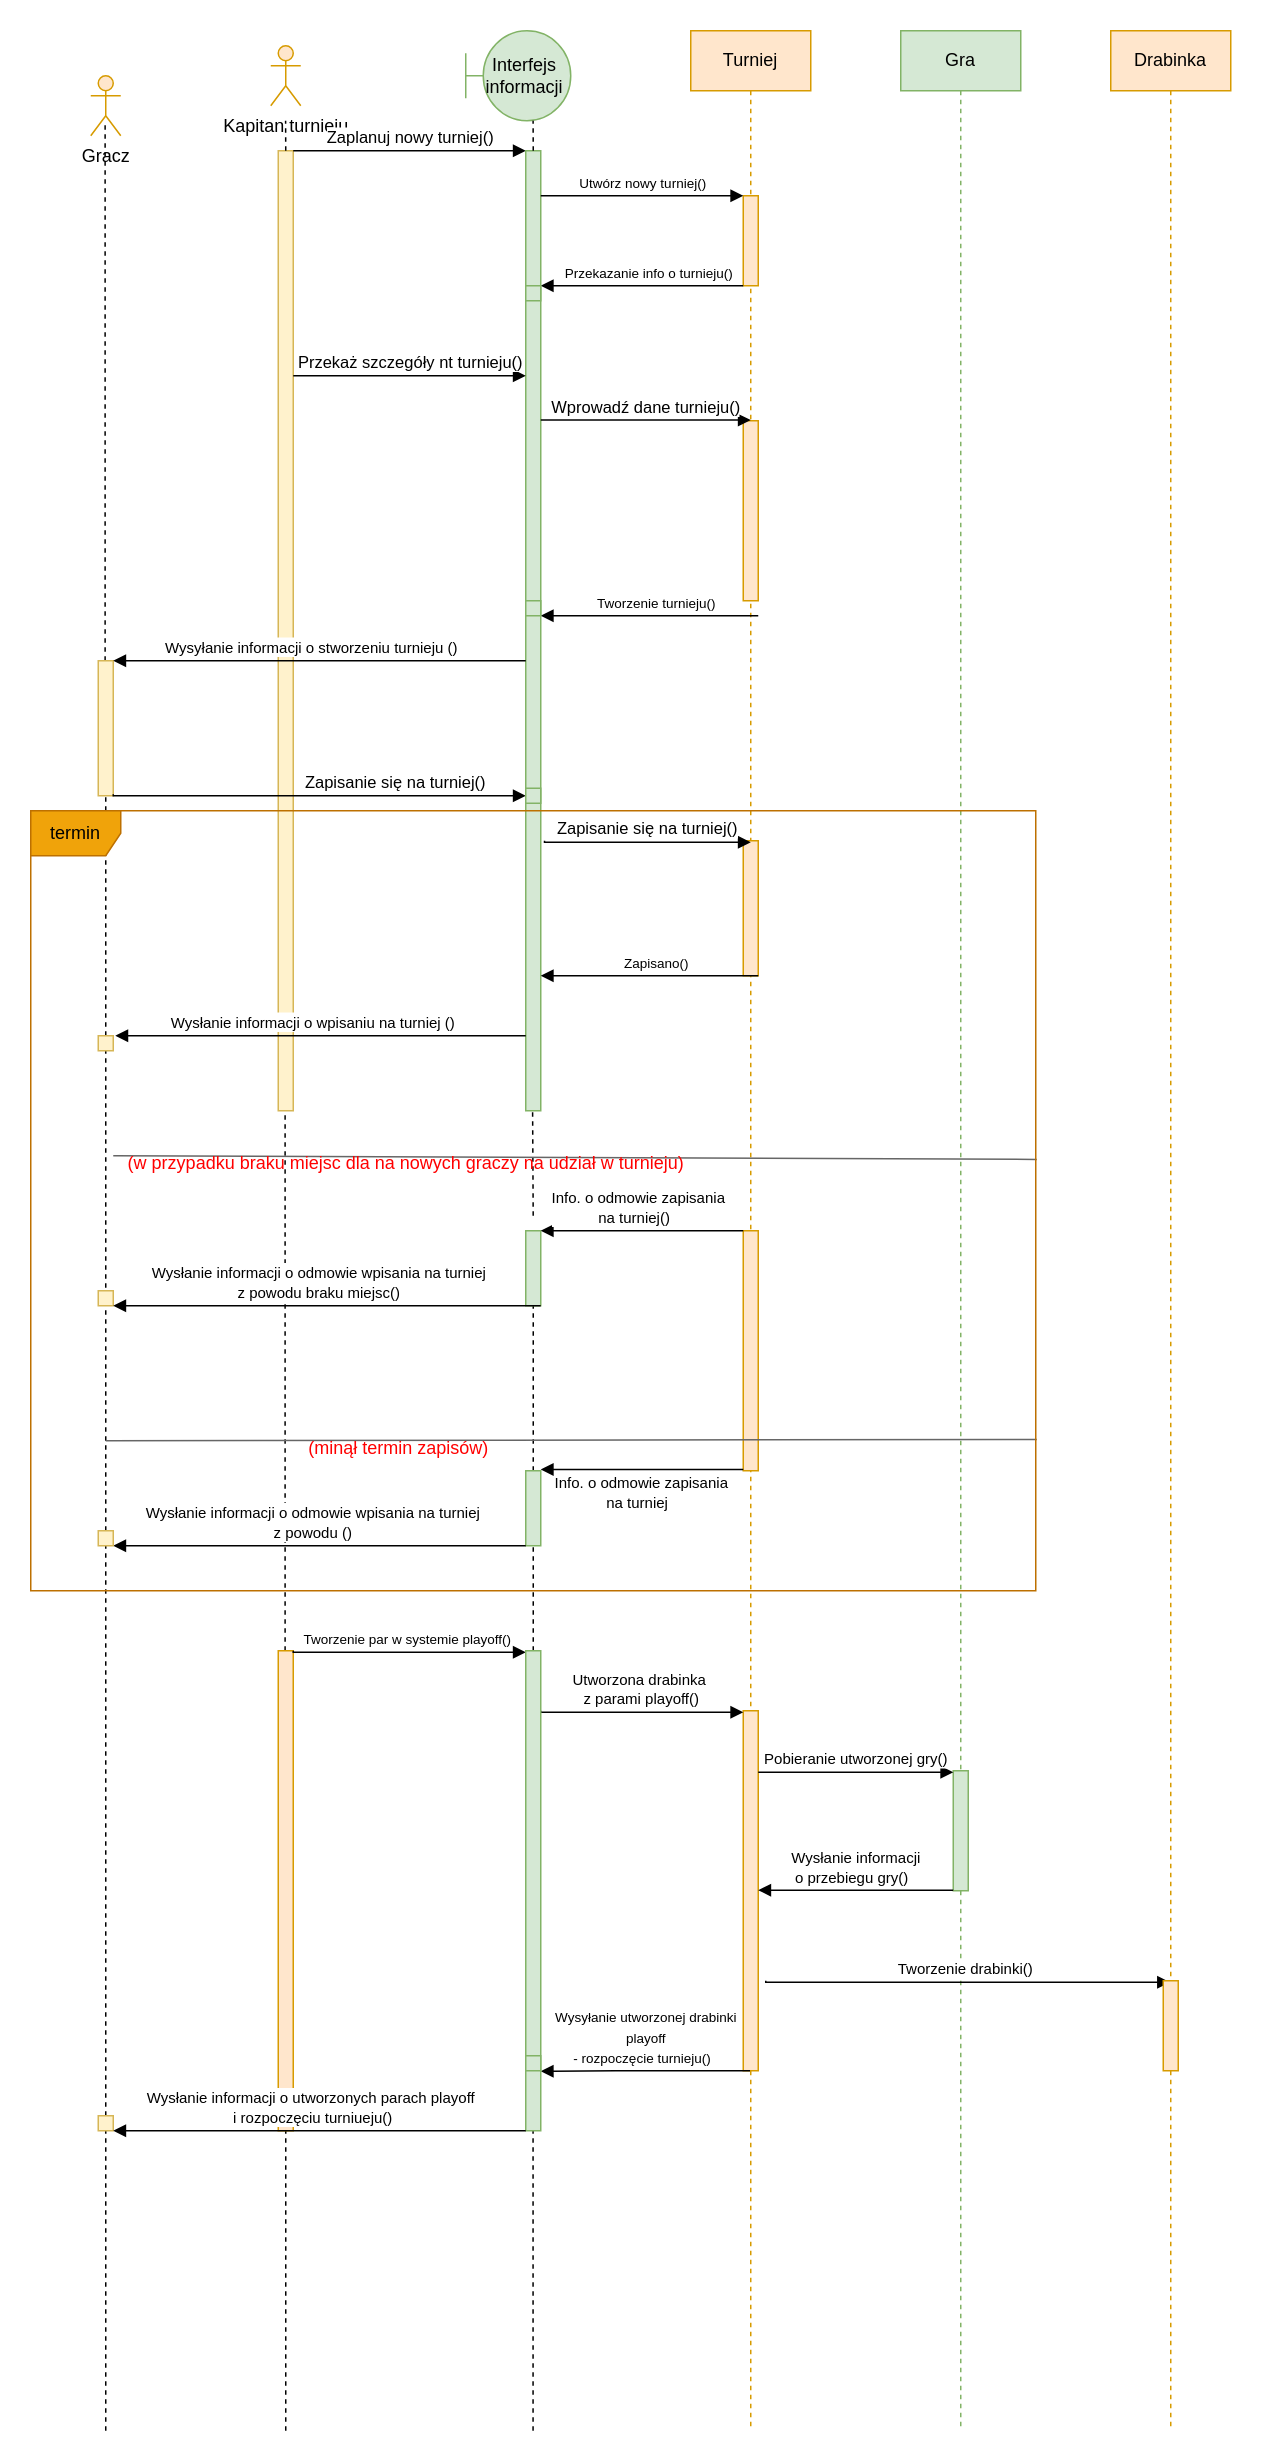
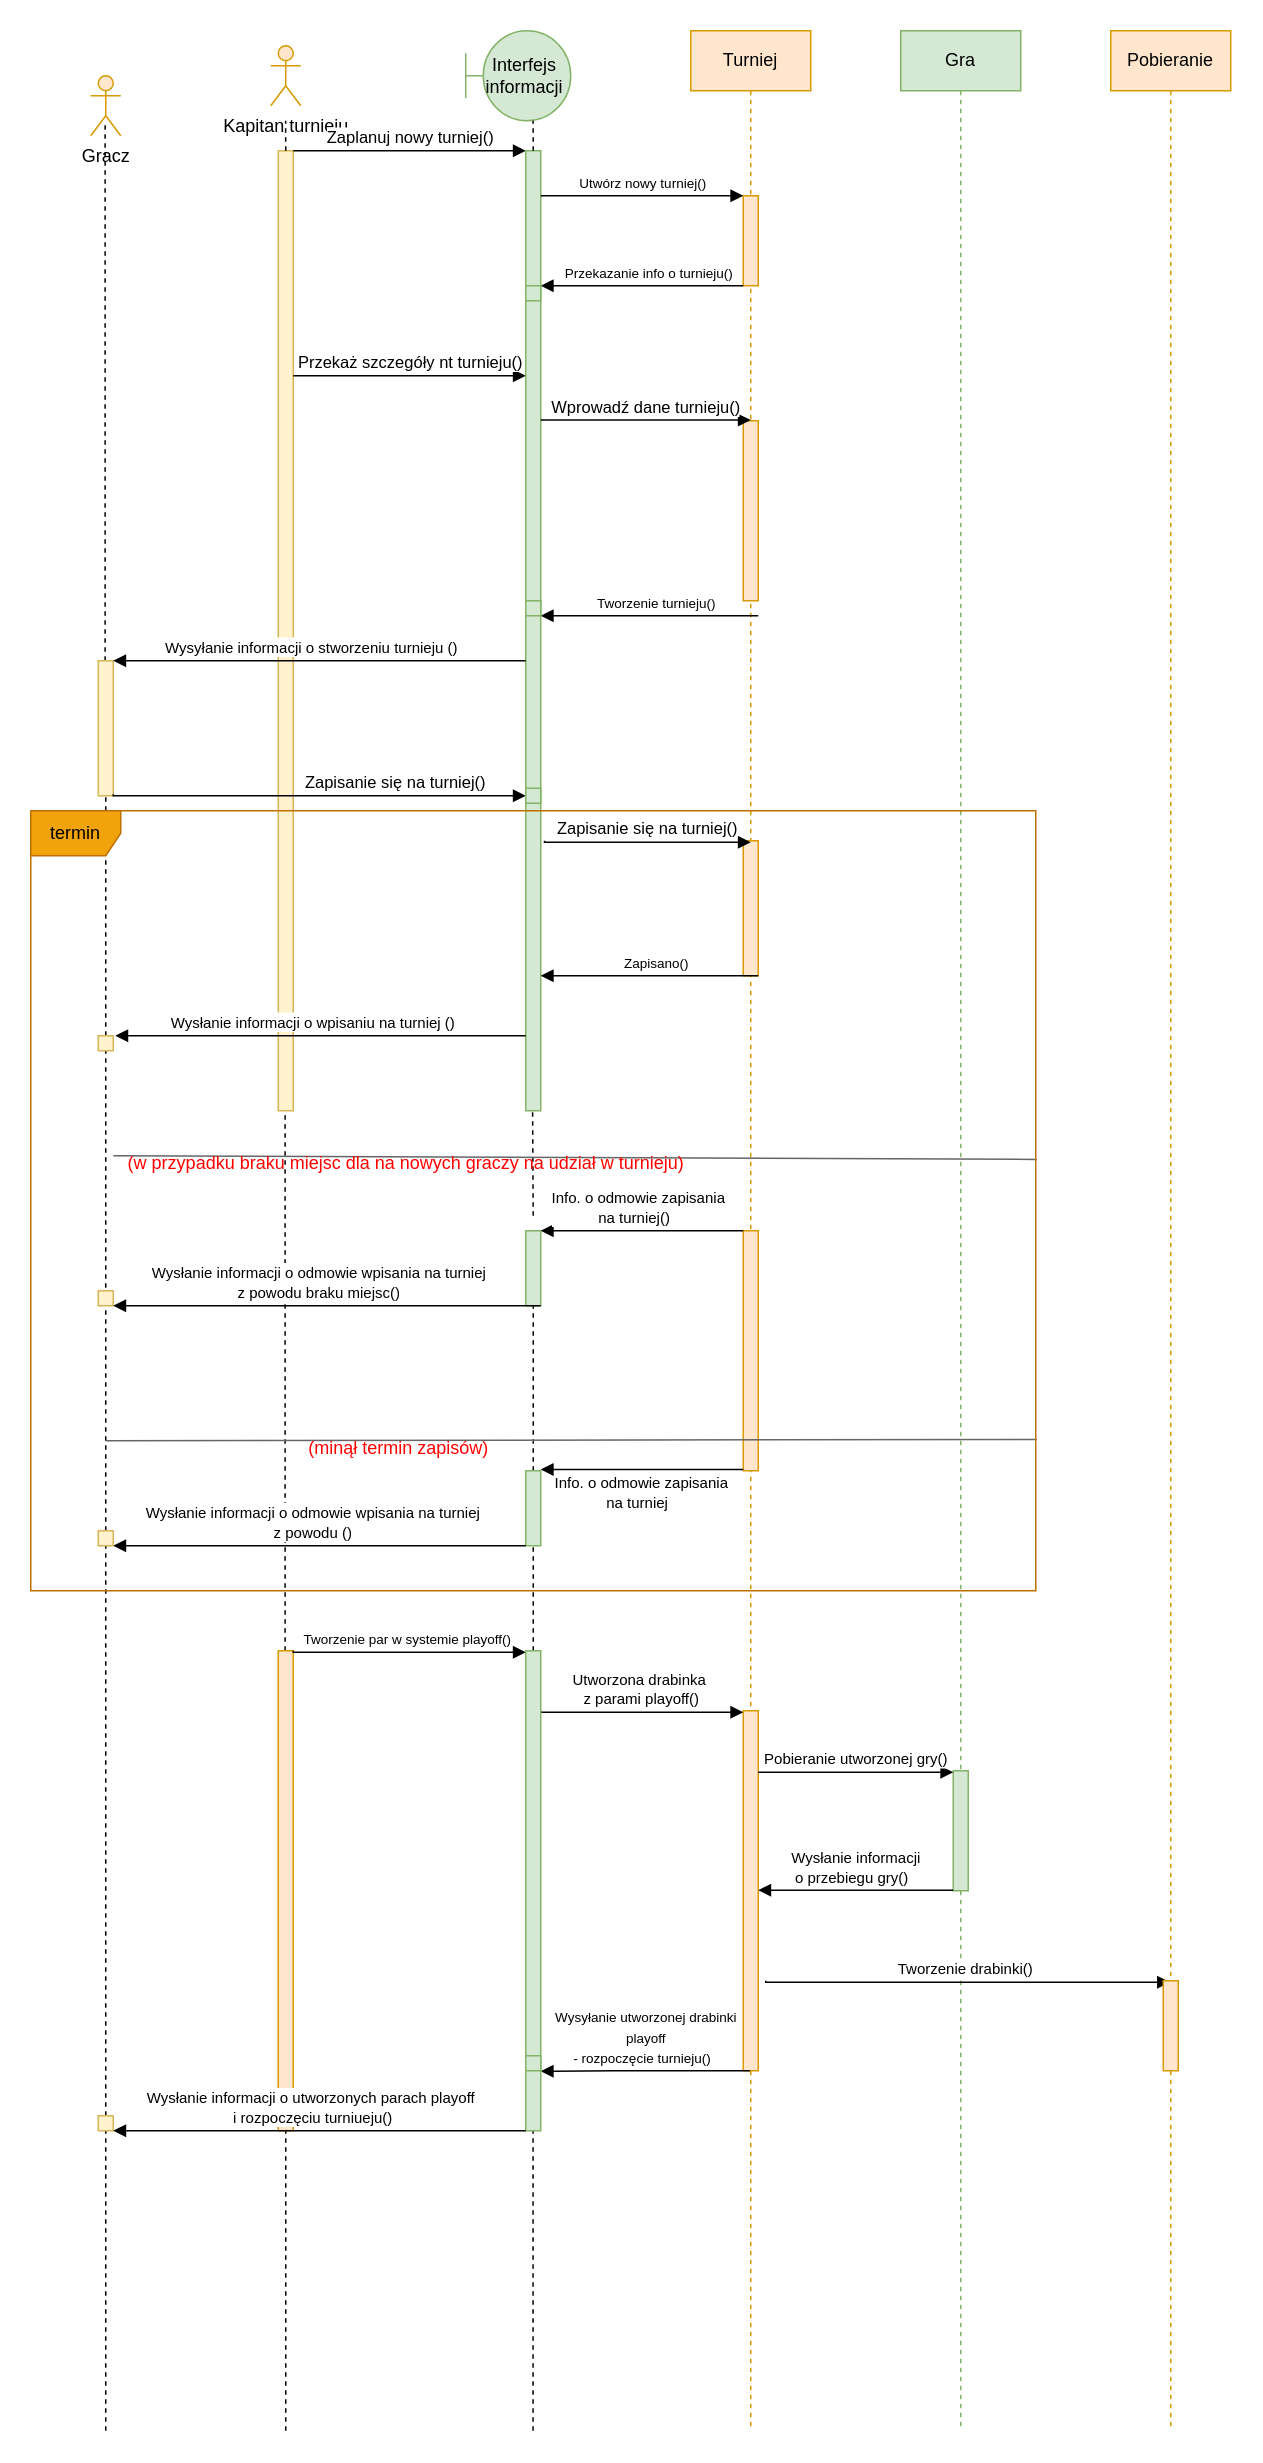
- <mxCell id="14" value="Drabinka" style="shape=umlLifeline;perimeter=lifelinePerimeter;whiteSpace=wrap;html=1;container=0;dropTarget=0;collapsible=0;recursiveResize=0;outlineConnect=0;portConstraint=eastwest;newEdgeStyle={&quot;edgeStyle&quot;:&quot;elbowEdgeStyle&quot;,&quot;elbow&quot;:&quot;vertical&quot;,&quot;curved&quot;:0,&quot;rounded&quot;:0};fillColor=#ffe6cc;strokeColor=#d79b00;" parent="1" vertex="1"><mxGeometry x="740" y="20" width="80" height="1600" as="geometry" /></mxCell>
+ <mxCell id="14" value="Pobieranie" style="shape=umlLifeline;perimeter=lifelinePerimeter;whiteSpace=wrap;html=1;container=0;dropTarget=0;collapsible=0;recursiveResize=0;outlineConnect=0;portConstraint=eastwest;newEdgeStyle={&quot;edgeStyle&quot;:&quot;elbowEdgeStyle&quot;,&quot;elbow&quot;:&quot;vertical&quot;,&quot;curved&quot;:0,&quot;rounded&quot;:0};fillColor=#ffe6cc;strokeColor=#d79b00;" parent="1" vertex="1"><mxGeometry x="740" y="20" width="80" height="1600" as="geometry" /></mxCell>
